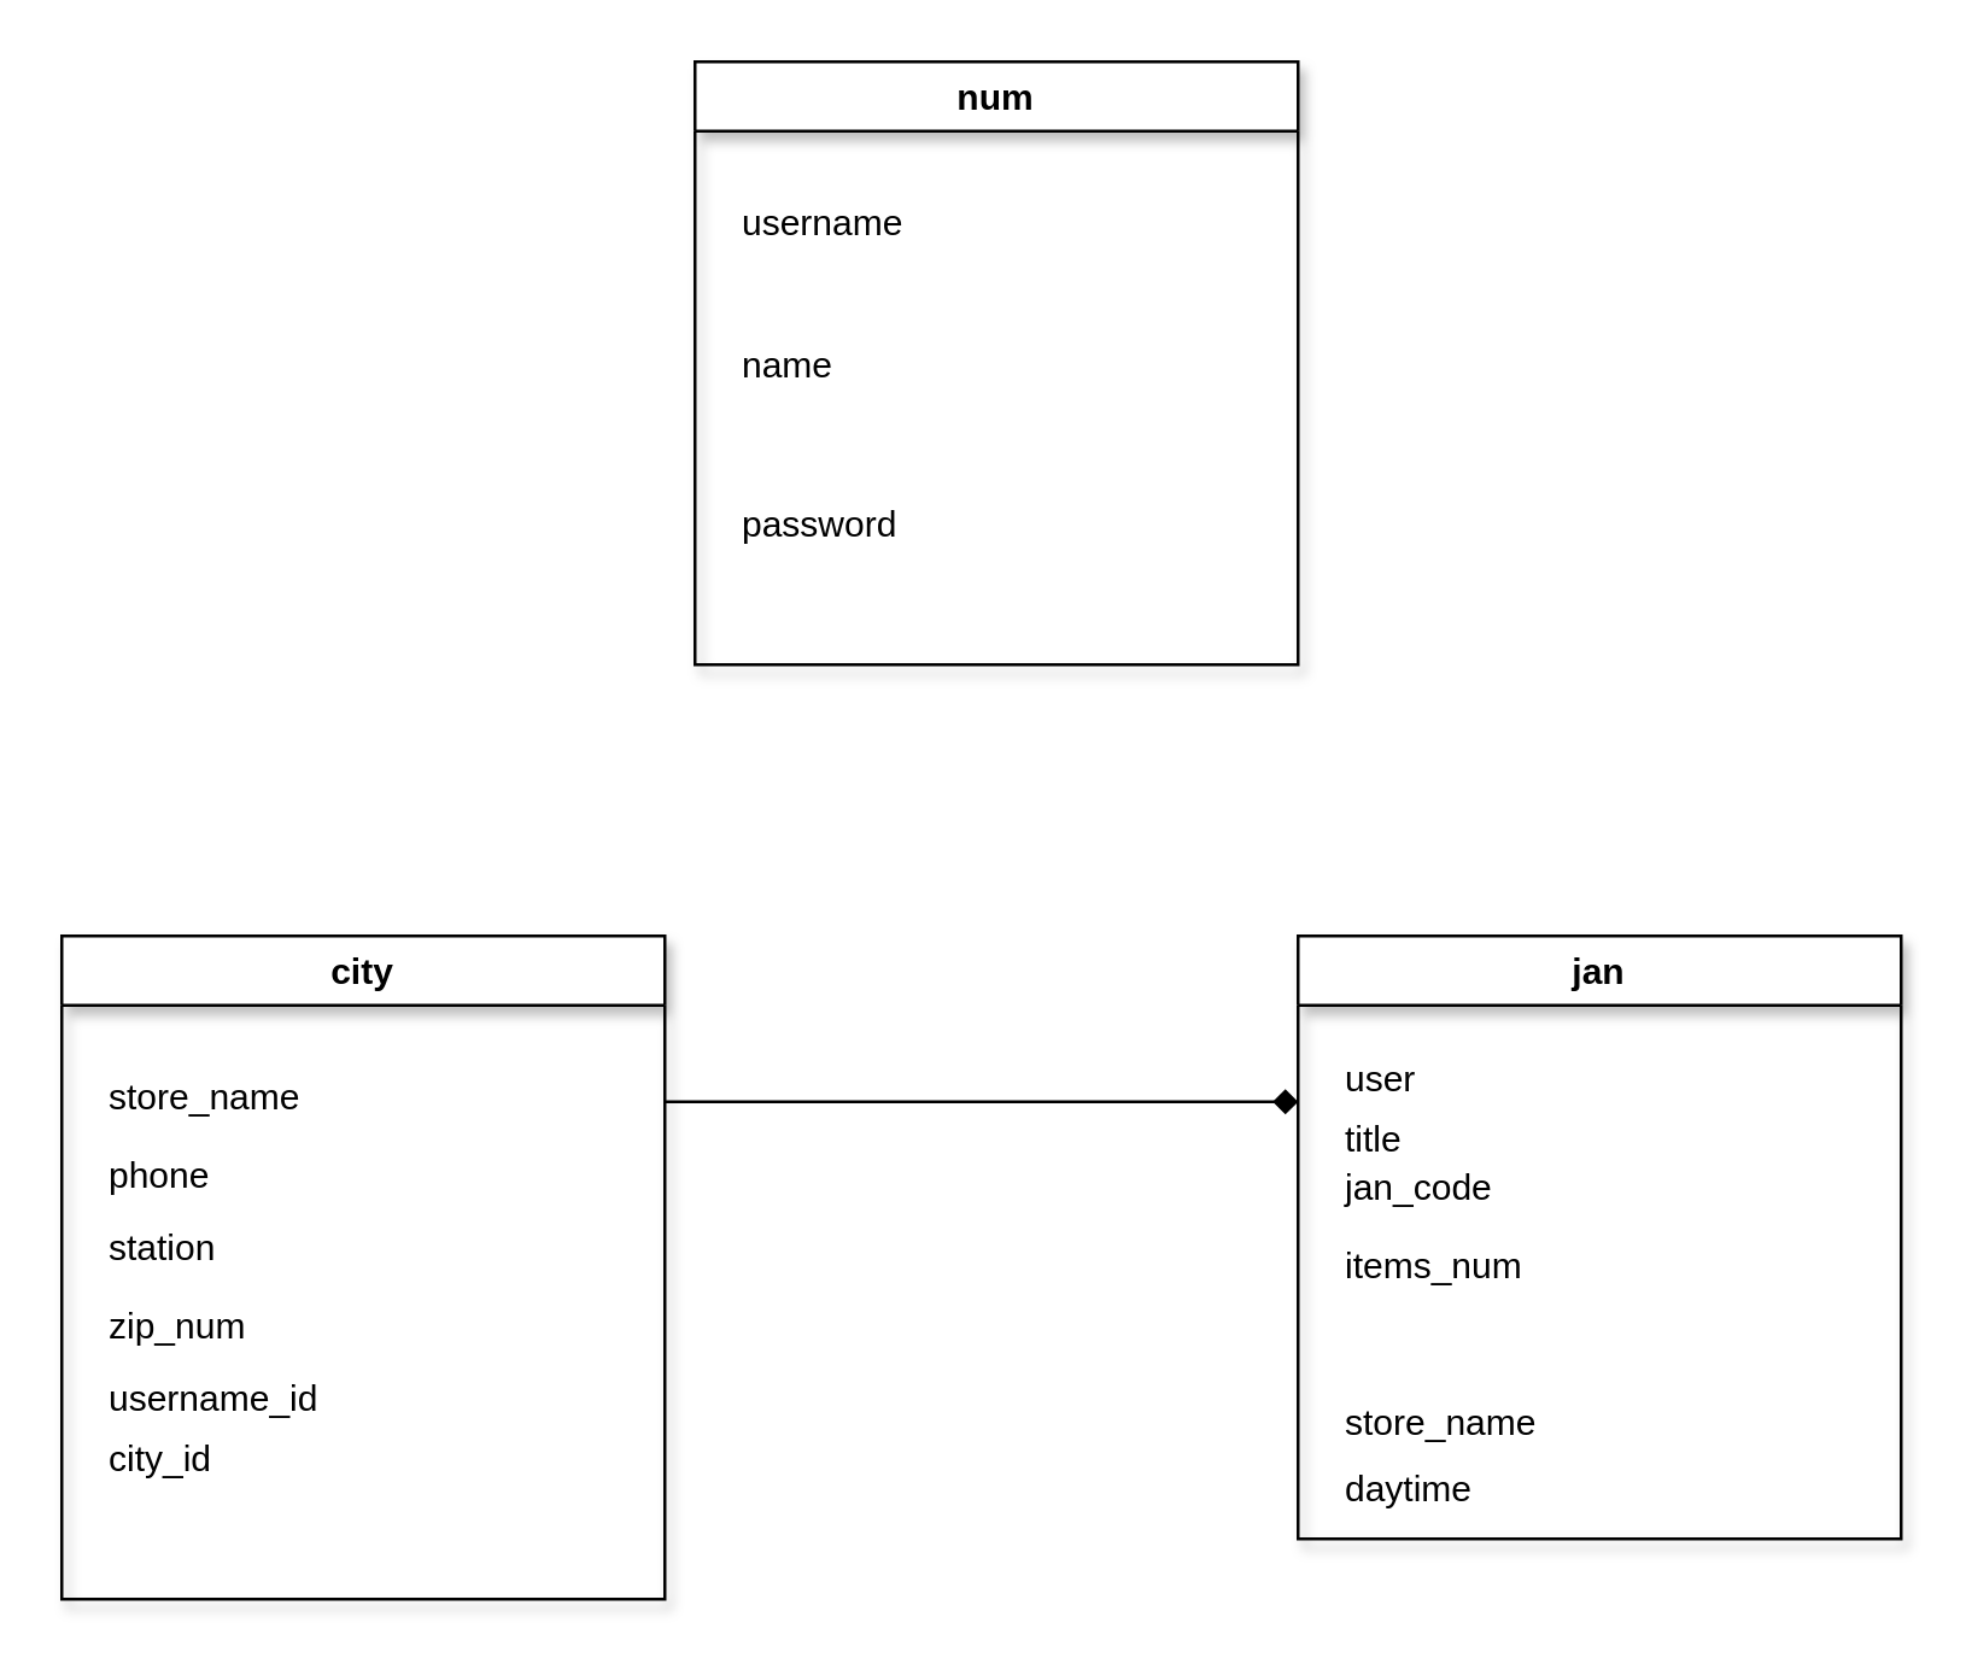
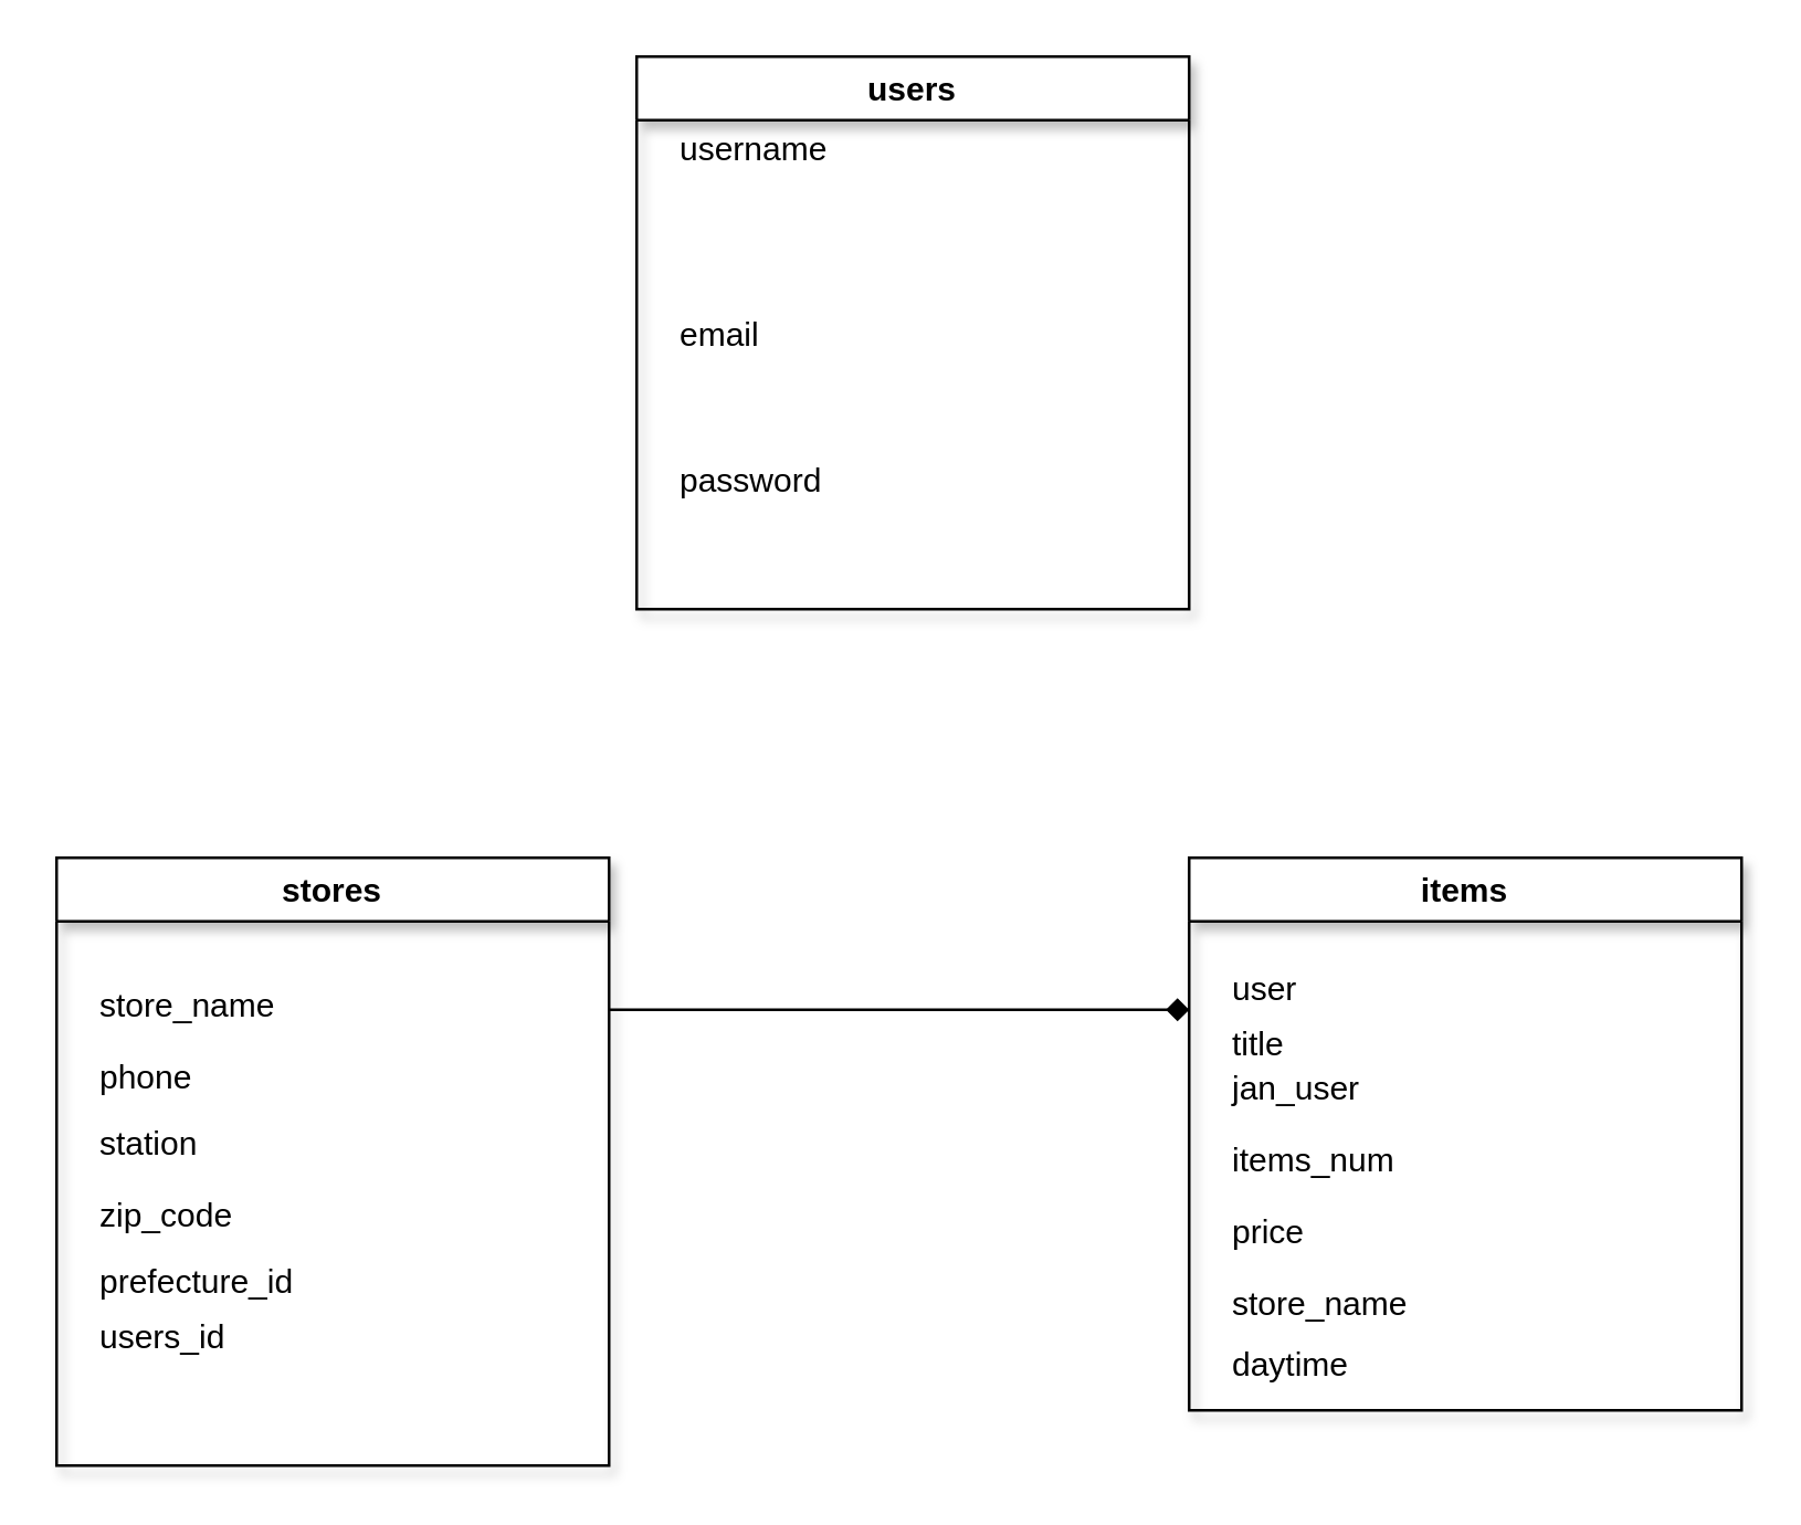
- <mxCell id="18" value="num" style="swimlane;shadow=1;" vertex="1" parent="1"><mxGeometry x="230" y="20" width="200" height="200" as="geometry" /></mxCell>
+ <mxCell id="18" value="users" style="swimlane;shadow=1;" vertex="1" parent="1"><mxGeometry x="230" y="20" width="200" height="200" as="geometry" /></mxCell>
- <mxCell id="19" value="username" style="text;strokeColor=none;fillColor=none;align=left;verticalAlign=top;spacingLeft=4;spacingRight=4;overflow=hidden;rotatable=0;points=[[0,0.5],[1,0.5]];portConstraint=eastwest;" vertex="1" parent="18"><mxGeometry x="10" y="40" width="180" height="26" as="geometry" /></mxCell>
+ <mxCell id="19" value="username" style="text;strokeColor=none;fillColor=none;align=left;verticalAlign=top;spacingLeft=4;spacingRight=4;overflow=hidden;rotatable=0;points=[[0,0.5],[1,0.5]];portConstraint=eastwest;" vertex="1" parent="18"><mxGeometry x="10" y="20" width="180" height="26" as="geometry" /></mxCell>
- <mxCell id="20" value="name" style="text;strokeColor=none;fillColor=none;align=left;verticalAlign=top;spacingLeft=4;spacingRight=4;overflow=hidden;rotatable=0;points=[[0,0.5],[1,0.5]];portConstraint=eastwest;" vertex="1" parent="18"><mxGeometry x="10" y="87" width="180" height="26" as="geometry" /></mxCell>
+ <mxCell id="20" value="email" style="text;strokeColor=none;fillColor=none;align=left;verticalAlign=top;spacingLeft=4;spacingRight=4;overflow=hidden;rotatable=0;points=[[0,0.5],[1,0.5]];portConstraint=eastwest;" vertex="1" parent="18"><mxGeometry x="10" y="87" width="180" height="26" as="geometry" /></mxCell>
- <mxCell id="11" value="city" style="swimlane;shadow=1;" vertex="1" parent="1"><mxGeometry x="20" y="310" width="200" height="220" as="geometry" /></mxCell>
+ <mxCell id="11" value="stores" style="swimlane;shadow=1;" vertex="1" parent="1"><mxGeometry x="20" y="310" width="200" height="220" as="geometry" /></mxCell>
- <mxCell id="2" value="jan" style="swimlane;shadow=1;" vertex="1" parent="1"><mxGeometry x="430" y="310" width="200" height="200" as="geometry" /></mxCell>
+ <mxCell id="2" value="items" style="swimlane;shadow=1;" vertex="1" parent="1"><mxGeometry x="430" y="310" width="200" height="200" as="geometry" /></mxCell>
- <mxCell id="5" value="jan_code" style="text;strokeColor=none;fillColor=none;align=left;verticalAlign=top;spacingLeft=4;spacingRight=4;overflow=hidden;rotatable=0;points=[[0,0.5],[1,0.5]];portConstraint=eastwest;" vertex="1" parent="2"><mxGeometry x="10" y="70" width="180" height="26" as="geometry" /></mxCell>
+ <mxCell id="5" value="jan_user" style="text;strokeColor=none;fillColor=none;align=left;verticalAlign=top;spacingLeft=4;spacingRight=4;overflow=hidden;rotatable=0;points=[[0,0.5],[1,0.5]];portConstraint=eastwest;" vertex="1" parent="2"><mxGeometry x="10" y="70" width="180" height="26" as="geometry" /></mxCell>
- <mxCell id="15" value="zip_num" style="text;strokeColor=none;fillColor=none;align=left;verticalAlign=top;spacingLeft=4;spacingRight=4;overflow=hidden;rotatable=0;points=[[0,0.5],[1,0.5]];portConstraint=eastwest;" vertex="1" parent="11"><mxGeometry x="10" y="116" width="180" height="26" as="geometry" /></mxCell>
+ <mxCell id="15" value="zip_code" style="text;strokeColor=none;fillColor=none;align=left;verticalAlign=top;spacingLeft=4;spacingRight=4;overflow=hidden;rotatable=0;points=[[0,0.5],[1,0.5]];portConstraint=eastwest;" vertex="1" parent="11"><mxGeometry x="10" y="116" width="180" height="26" as="geometry" /></mxCell>
+ <mxCell id="7" value="price" style="text;strokeColor=none;fillColor=none;align=left;verticalAlign=top;spacingLeft=4;spacingRight=4;overflow=hidden;rotatable=0;points=[[0,0.5],[1,0.5]];portConstraint=eastwest;" vertex="1" parent="2"><mxGeometry x="10" y="122" width="180" height="26" as="geometry" /></mxCell>
- <mxCell id="16" value="username_id" style="text;strokeColor=none;fillColor=none;align=left;verticalAlign=top;spacingLeft=4;spacingRight=4;overflow=hidden;rotatable=0;points=[[0,0.5],[1,0.5]];portConstraint=eastwest;" vertex="1" parent="11"><mxGeometry x="10" y="140" width="180" height="26" as="geometry" /></mxCell>
+ <mxCell id="16" value="prefecture_id" style="text;strokeColor=none;fillColor=none;align=left;verticalAlign=top;spacingLeft=4;spacingRight=4;overflow=hidden;rotatable=0;points=[[0,0.5],[1,0.5]];portConstraint=eastwest;" vertex="1" parent="11"><mxGeometry x="10" y="140" width="180" height="26" as="geometry" /></mxCell>
- <mxCell id="17" value="city_id" style="text;strokeColor=none;fillColor=none;align=left;verticalAlign=top;spacingLeft=4;spacingRight=4;overflow=hidden;rotatable=0;points=[[0,0.5],[1,0.5]];portConstraint=eastwest;" vertex="1" parent="11"><mxGeometry x="10" y="160" width="180" height="26" as="geometry" /></mxCell>
+ <mxCell id="17" value="users_id" style="text;strokeColor=none;fillColor=none;align=left;verticalAlign=top;spacingLeft=4;spacingRight=4;overflow=hidden;rotatable=0;points=[[0,0.5],[1,0.5]];portConstraint=eastwest;" vertex="1" parent="11"><mxGeometry x="10" y="160" width="180" height="26" as="geometry" /></mxCell>
